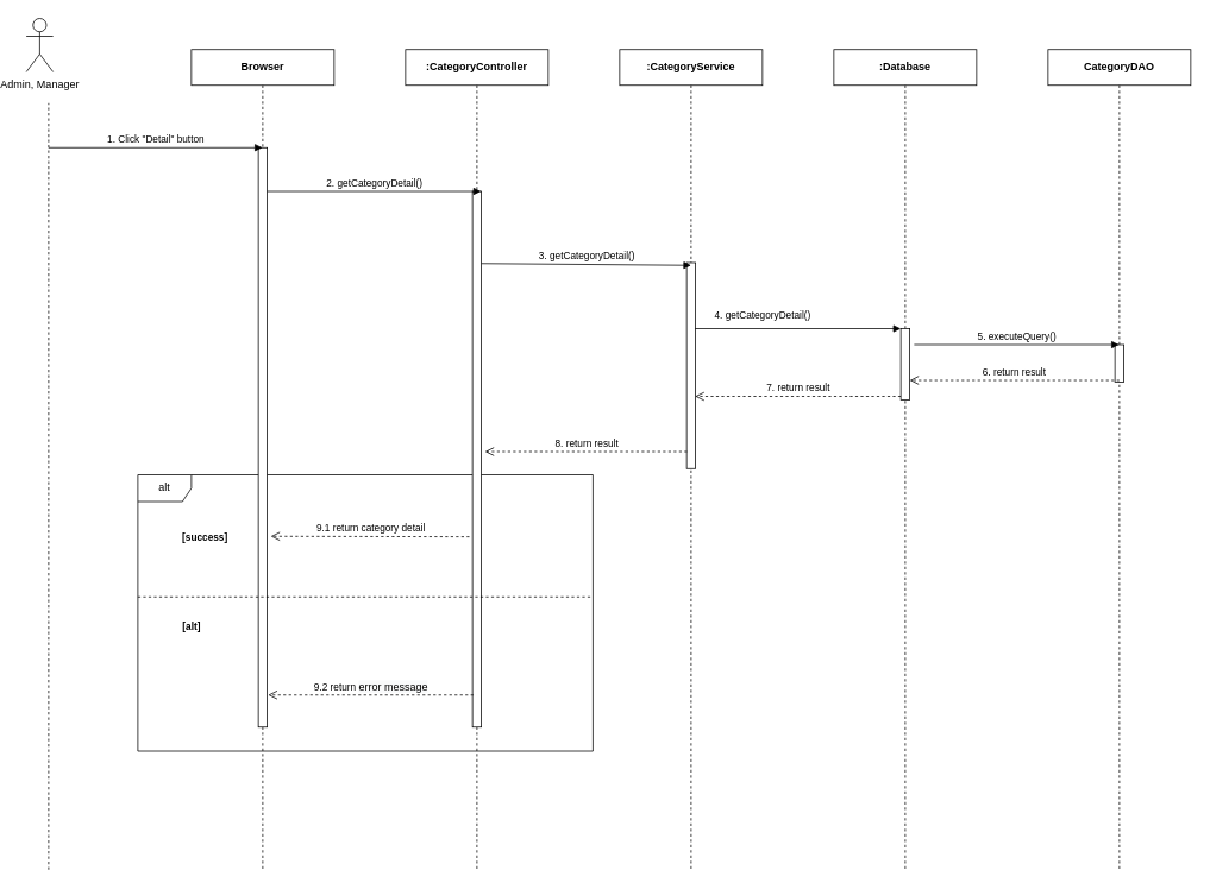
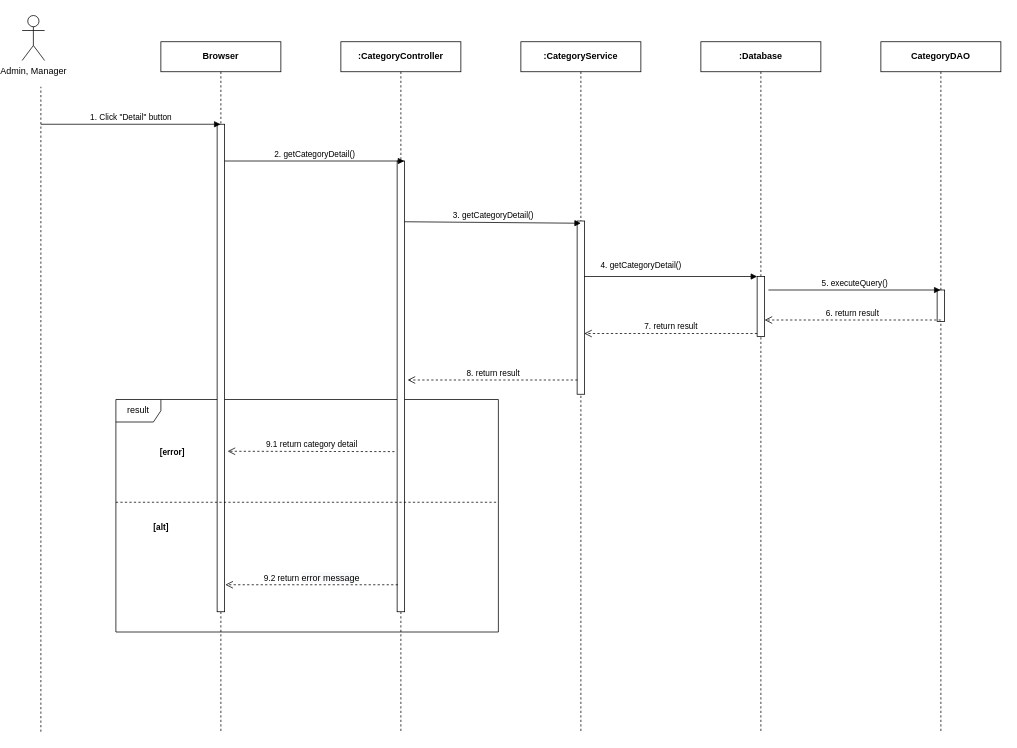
- <mxCell id="2" value="alt" style="shape=umlFrame;whiteSpace=wrap;html=1;" parent="1" vertex="1"><mxGeometry x="145" y="532" width="510" height="310" as="geometry" /></mxCell>
+ <mxCell id="2" value="result" style="shape=umlFrame;whiteSpace=wrap;html=1;" parent="1" vertex="1"><mxGeometry x="145" y="532" width="510" height="310" as="geometry" /></mxCell>
- <mxCell id="22" value="&lt;span style=&quot;font-size: 11px ; background-color: rgb(255 , 255 , 255)&quot;&gt;&lt;b&gt;[success]&lt;/b&gt;&lt;/span&gt;" style="text;html=1;align=center;verticalAlign=middle;resizable=0;points=[];autosize=1;" parent="1" vertex="1"><mxGeometry x="185" y="592" width="70" height="20" as="geometry" /></mxCell>
+ <mxCell id="22" value="&lt;span style=&quot;font-size: 11px ; background-color: rgb(255 , 255 , 255)&quot;&gt;&lt;b&gt;[error]&lt;/b&gt;&lt;/span&gt;" style="text;html=1;align=center;verticalAlign=middle;resizable=0;points=[];autosize=1;" parent="1" vertex="1"><mxGeometry x="185" y="592" width="70" height="20" as="geometry" /></mxCell>
